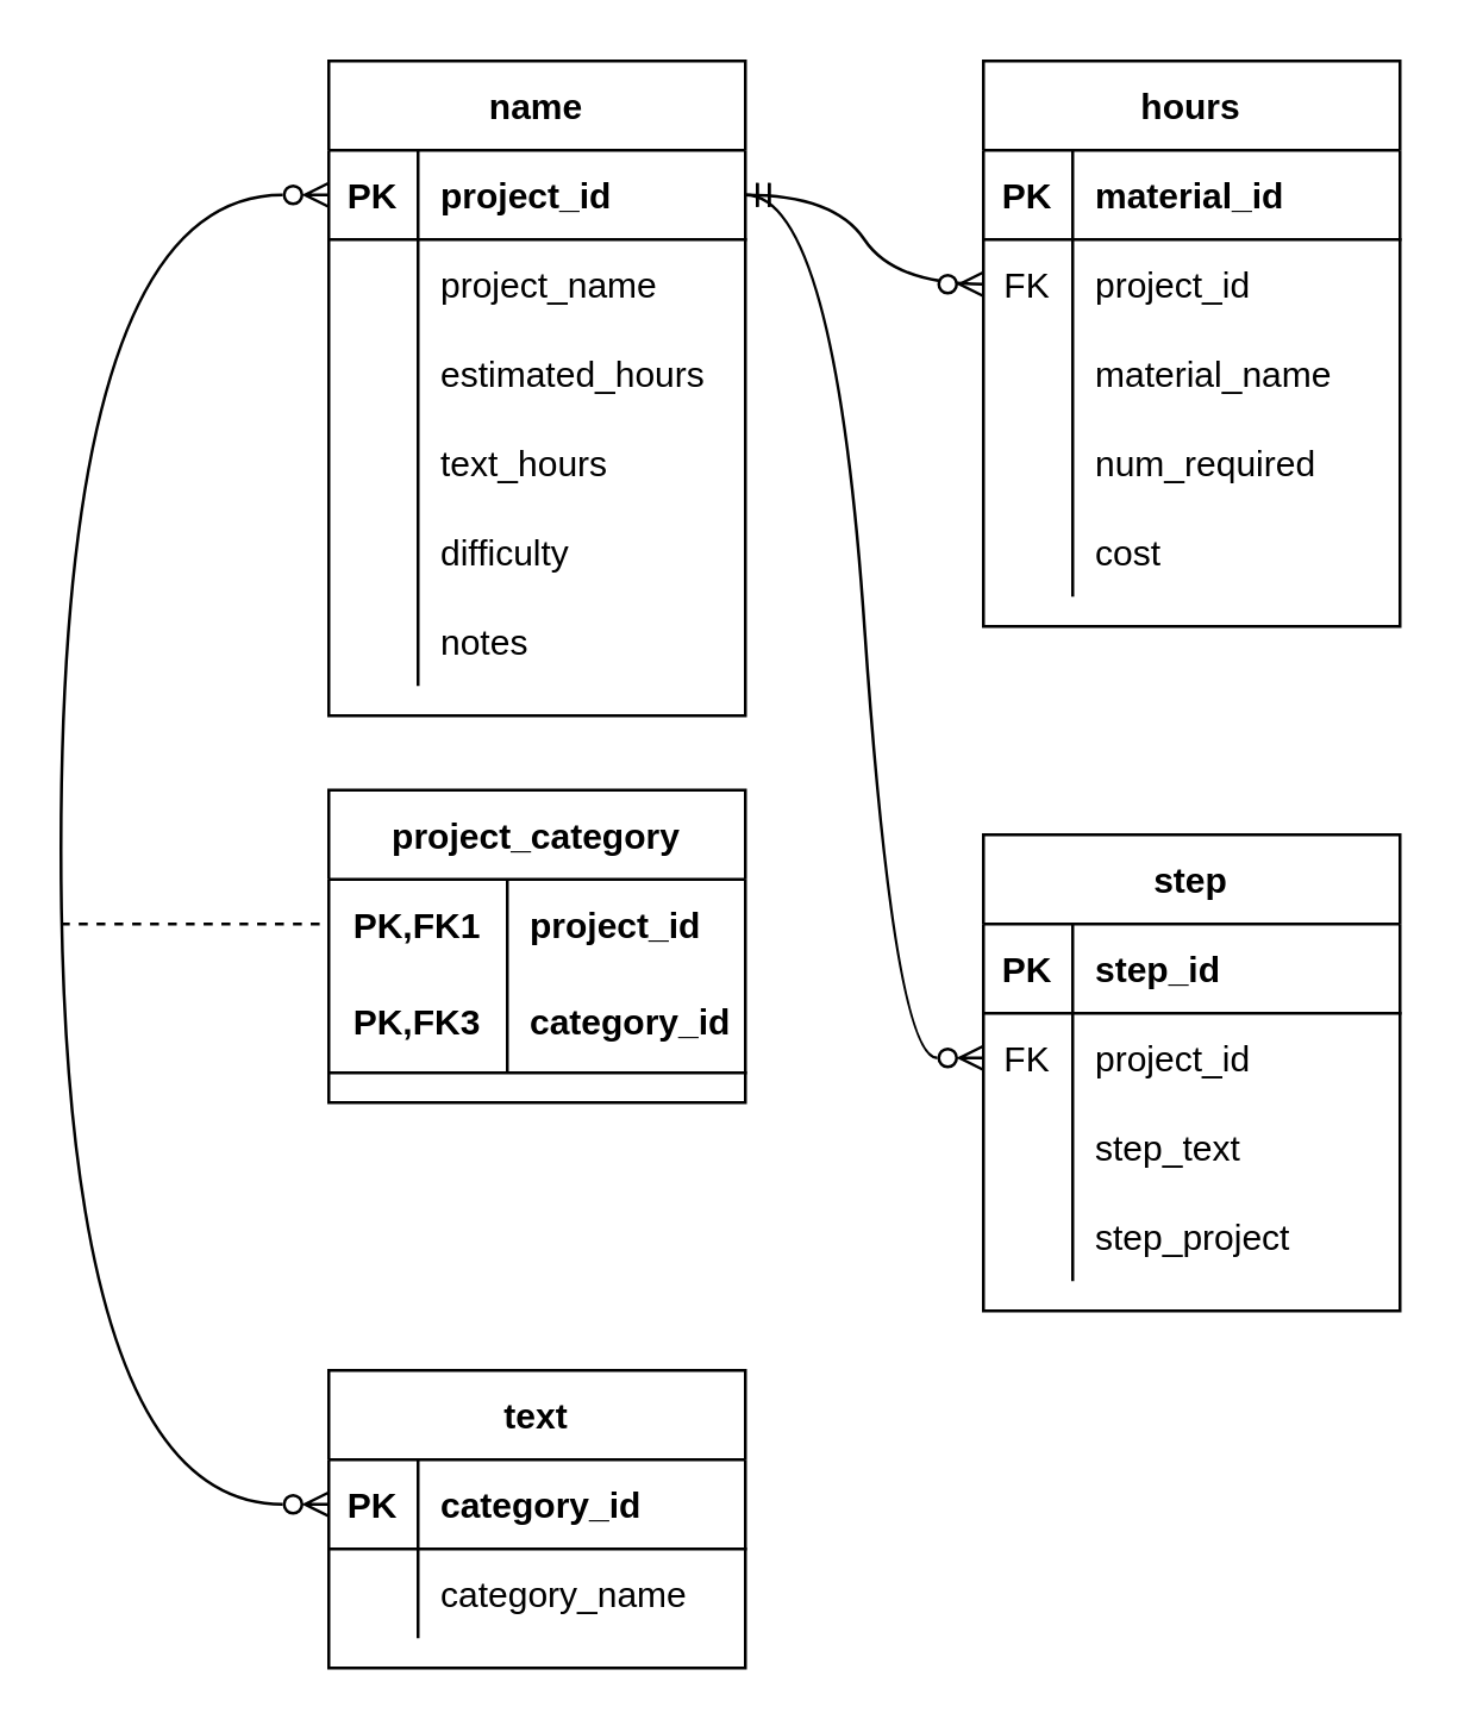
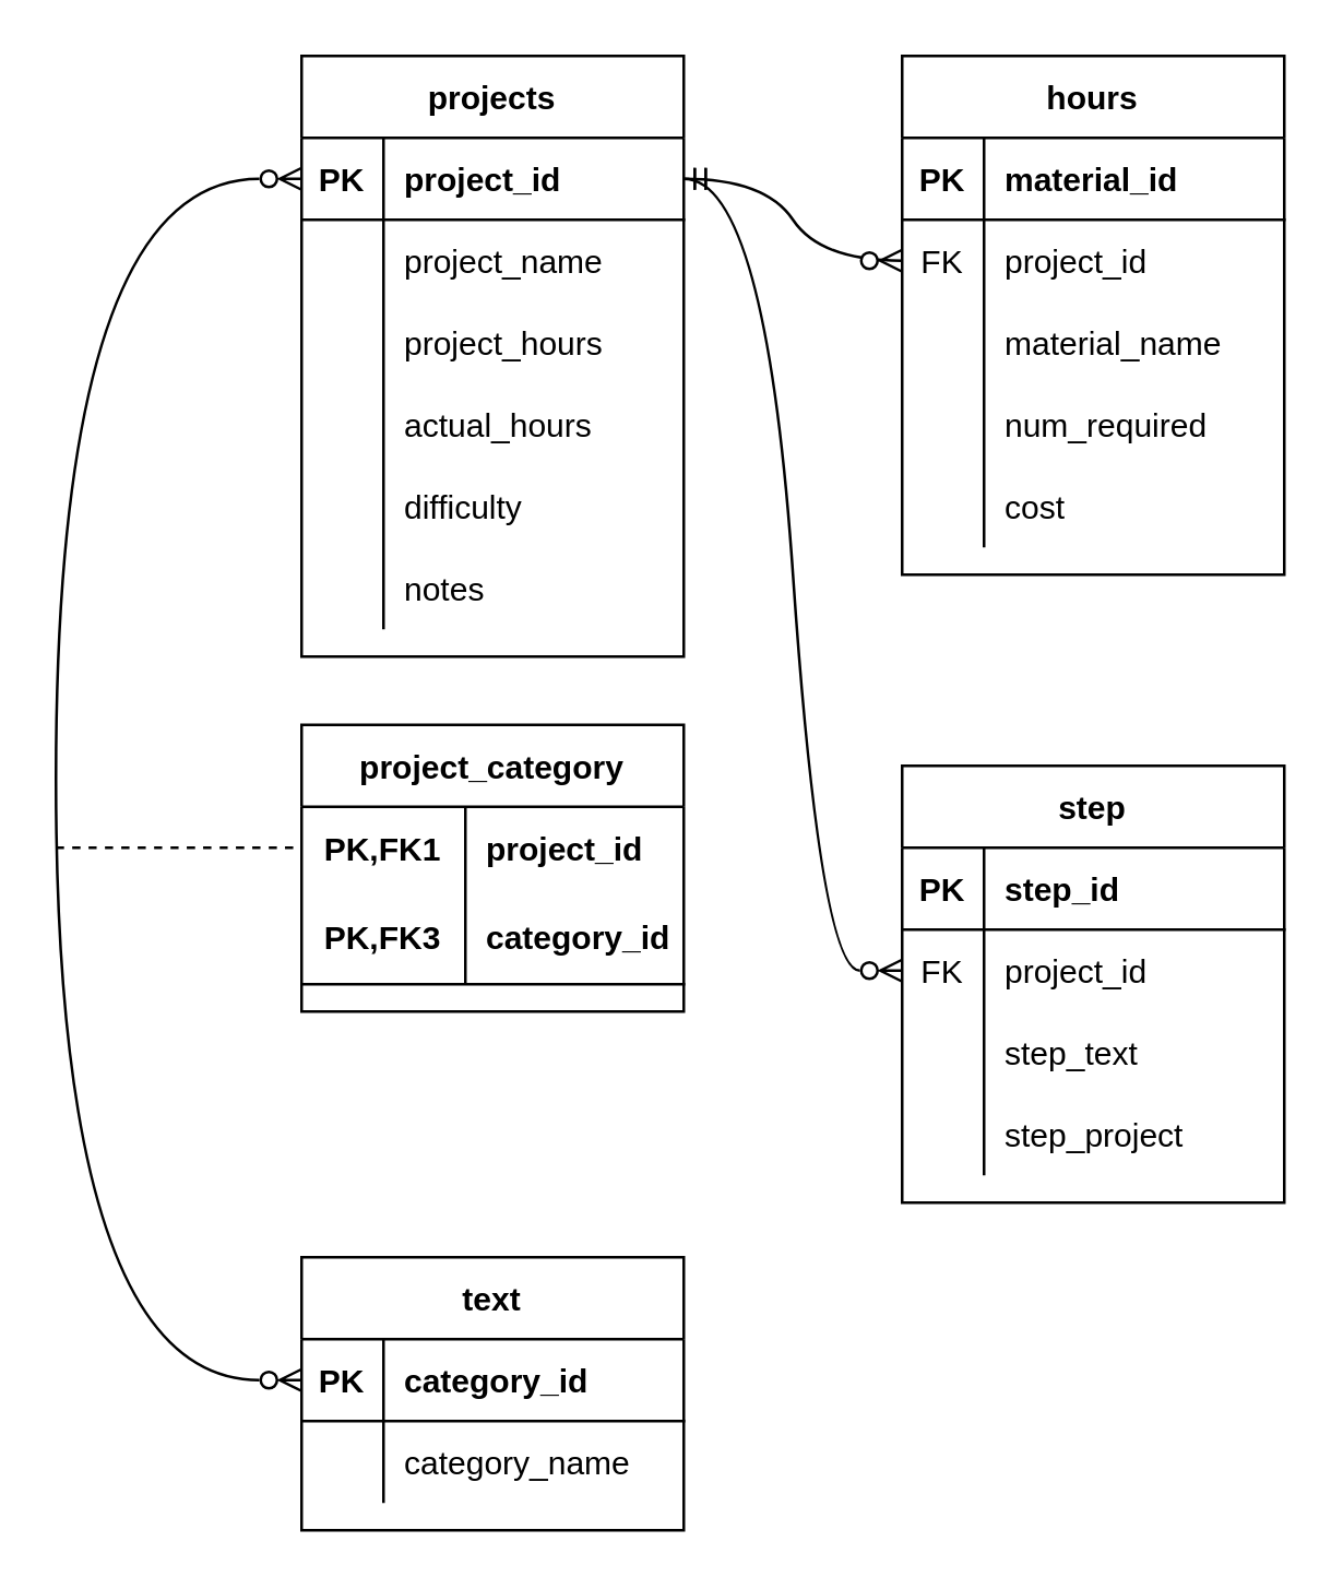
- <mxCell id="2" value="name" style="shape=table;startSize=30;container=1;collapsible=1;childLayout=tableLayout;fixedRows=1;rowLines=0;fontStyle=1;align=center;resizeLast=1;" vertex="1" parent="1"><mxGeometry x="110" y="20" width="140" height="220" as="geometry" /></mxCell>
+ <mxCell id="2" value="projects" style="shape=table;startSize=30;container=1;collapsible=1;childLayout=tableLayout;fixedRows=1;rowLines=0;fontStyle=1;align=center;resizeLast=1;" vertex="1" parent="1"><mxGeometry x="110" y="20" width="140" height="220" as="geometry" /></mxCell>
- <mxCell id="11" value="estimated_hours" style="shape=partialRectangle;connectable=0;fillColor=none;top=0;left=0;bottom=0;right=0;align=left;spacingLeft=6;overflow=hidden;" vertex="1" parent="9"><mxGeometry x="30" width="110" height="30" as="geometry"><mxRectangle width="110" height="30" as="alternateBounds" /></mxGeometry></mxCell>
+ <mxCell id="11" value="project_hours" style="shape=partialRectangle;connectable=0;fillColor=none;top=0;left=0;bottom=0;right=0;align=left;spacingLeft=6;overflow=hidden;" vertex="1" parent="9"><mxGeometry x="30" width="110" height="30" as="geometry"><mxRectangle width="110" height="30" as="alternateBounds" /></mxGeometry></mxCell>
- <mxCell id="14" value="text_hours" style="shape=partialRectangle;connectable=0;fillColor=none;top=0;left=0;bottom=0;right=0;align=left;spacingLeft=6;overflow=hidden;" vertex="1" parent="12"><mxGeometry x="30" width="110" height="30" as="geometry"><mxRectangle width="110" height="30" as="alternateBounds" /></mxGeometry></mxCell>
+ <mxCell id="14" value="actual_hours" style="shape=partialRectangle;connectable=0;fillColor=none;top=0;left=0;bottom=0;right=0;align=left;spacingLeft=6;overflow=hidden;" vertex="1" parent="12"><mxGeometry x="30" width="110" height="30" as="geometry"><mxRectangle width="110" height="30" as="alternateBounds" /></mxGeometry></mxCell>
